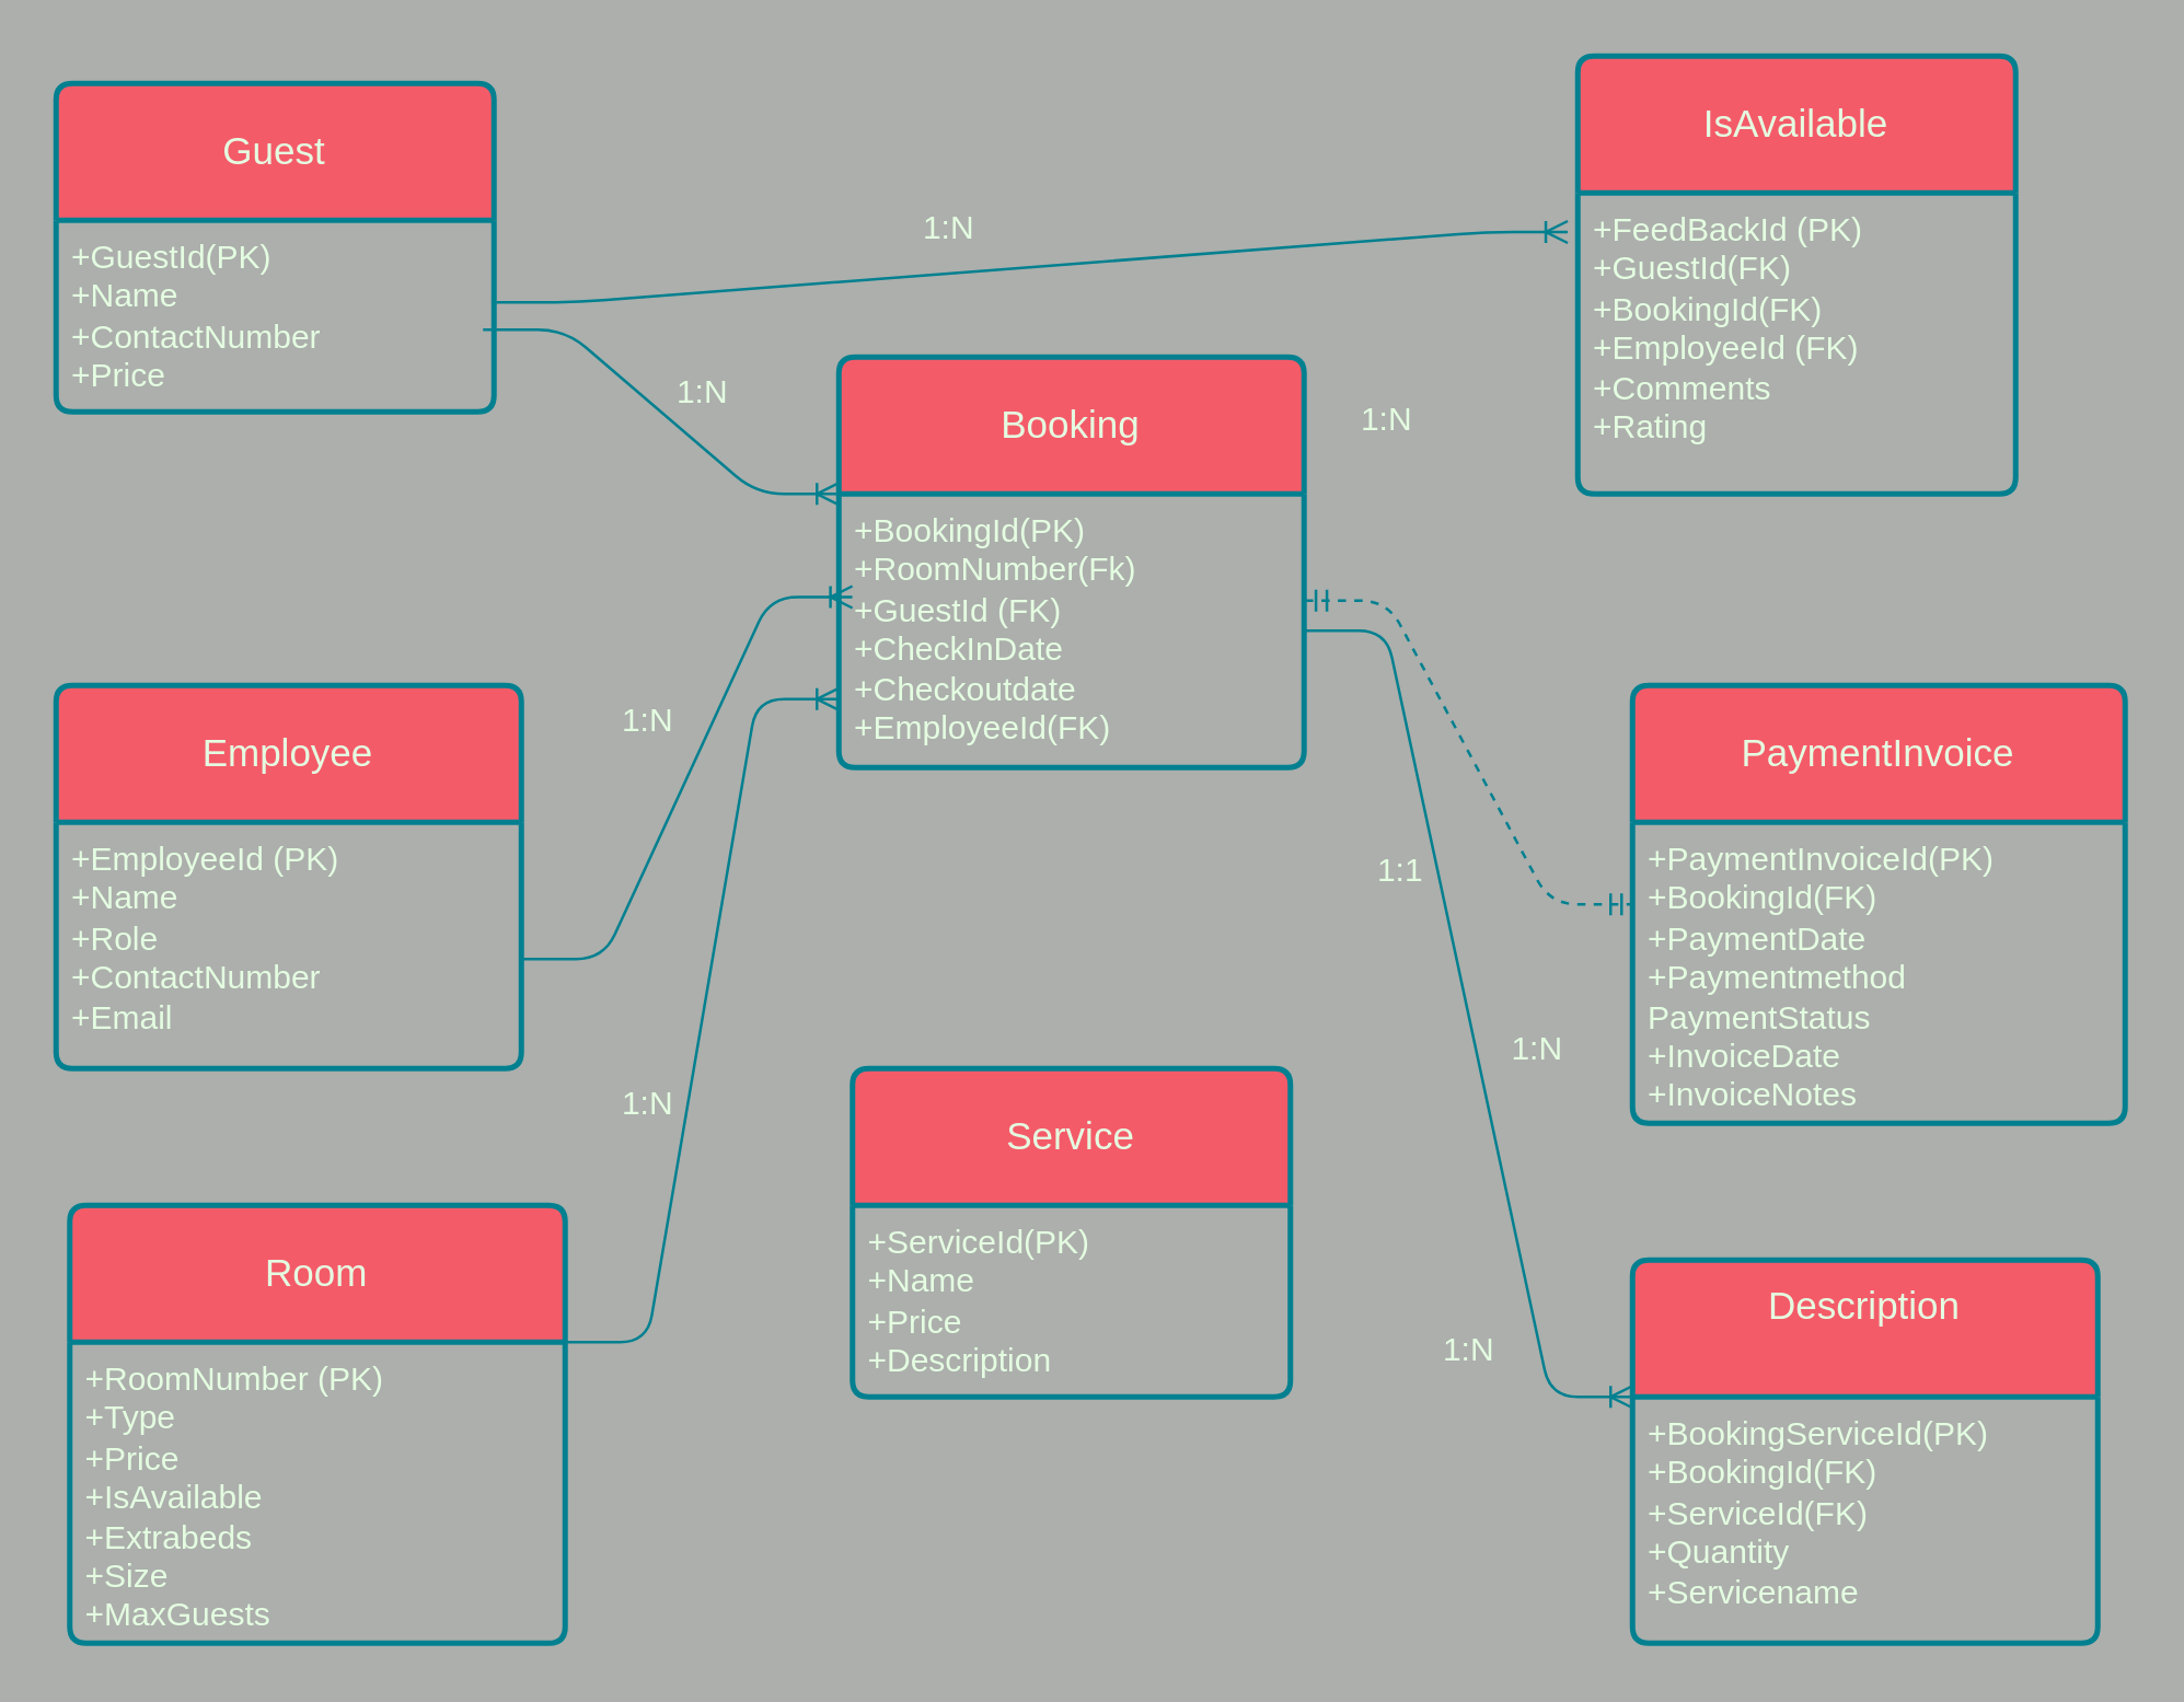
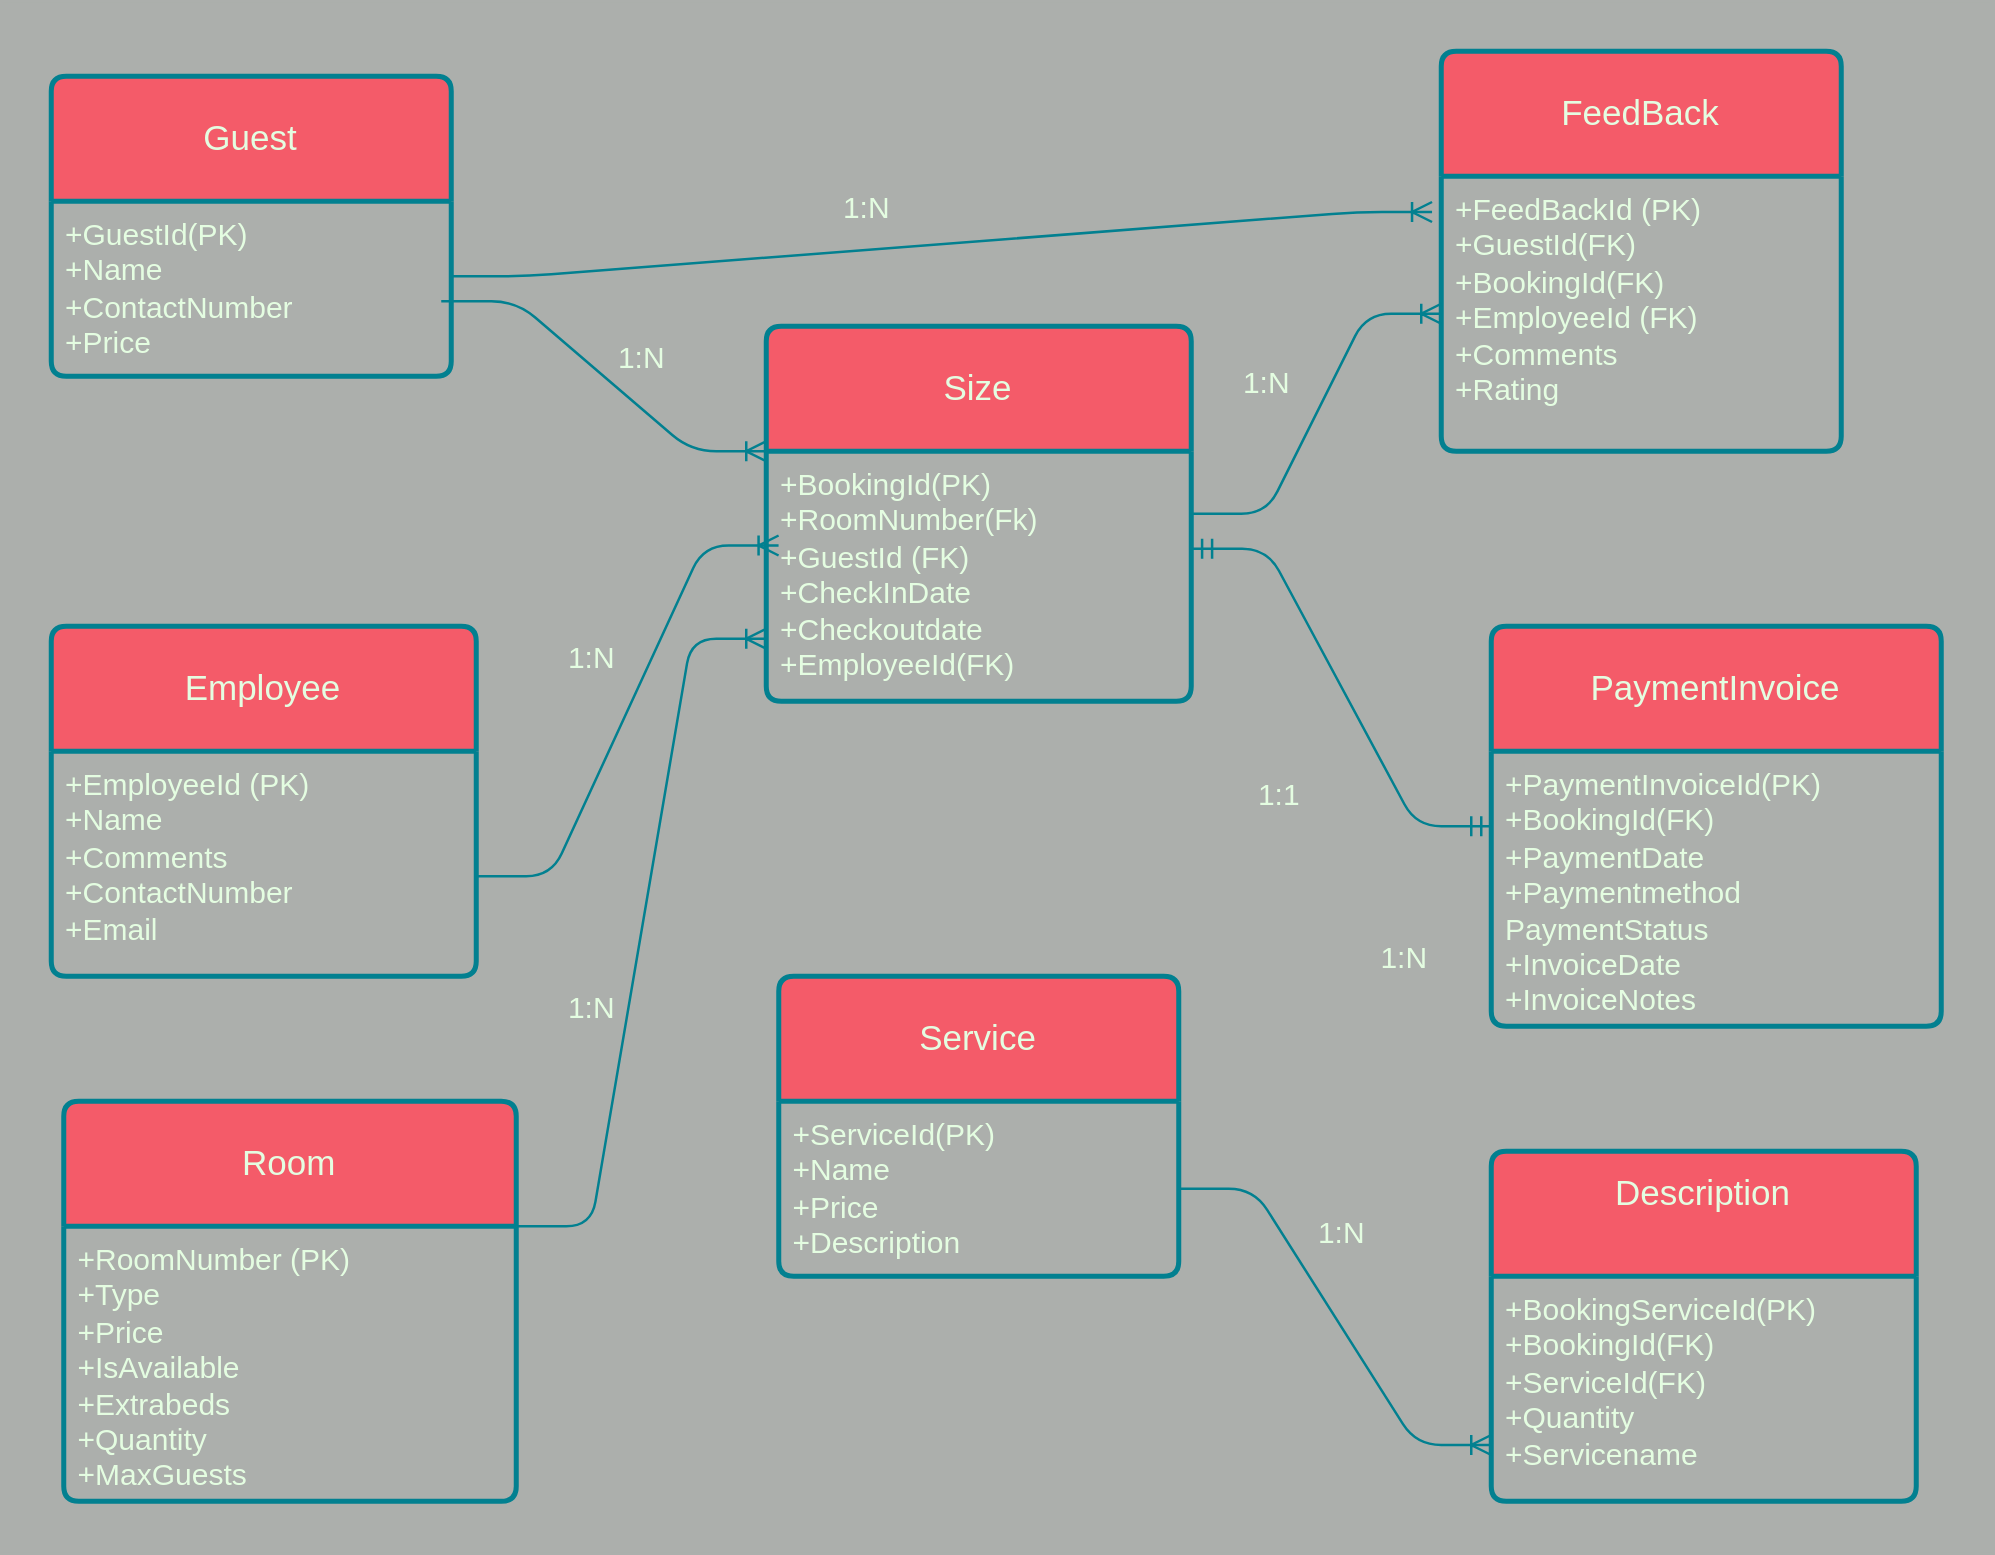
- <mxCell id="4" value="IsAvailable" style="swimlane;childLayout=stackLayout;horizontal=1;startSize=50;horizontalStack=0;rounded=1;fontSize=14;fontStyle=0;strokeWidth=2;resizeParent=0;resizeLast=1;shadow=0;dashed=0;align=center;arcSize=4;whiteSpace=wrap;html=1;labelBackgroundColor=none;fillColor=#F45B69;strokeColor=#028090;fontColor=#E4FDE1;" parent="1" vertex="1"><mxGeometry x="576" y="20" width="160" height="160" as="geometry" /></mxCell>
+ <mxCell id="4" value="FeedBack" style="swimlane;childLayout=stackLayout;horizontal=1;startSize=50;horizontalStack=0;rounded=1;fontSize=14;fontStyle=0;strokeWidth=2;resizeParent=0;resizeLast=1;shadow=0;dashed=0;align=center;arcSize=4;whiteSpace=wrap;html=1;labelBackgroundColor=none;fillColor=#F45B69;strokeColor=#028090;fontColor=#E4FDE1;" parent="1" vertex="1"><mxGeometry x="576" y="20" width="160" height="160" as="geometry" /></mxCell>
- <mxCell id="10" value="Booking" style="swimlane;childLayout=stackLayout;horizontal=1;startSize=50;horizontalStack=0;rounded=1;fontSize=14;fontStyle=0;strokeWidth=2;resizeParent=0;resizeLast=1;shadow=0;dashed=0;align=center;arcSize=4;whiteSpace=wrap;html=1;labelBackgroundColor=none;fillColor=#F45B69;strokeColor=#028090;fontColor=#E4FDE1;" parent="1" vertex="1"><mxGeometry x="306" y="130" width="170" height="150" as="geometry" /></mxCell>
+ <mxCell id="10" value="Size" style="swimlane;childLayout=stackLayout;horizontal=1;startSize=50;horizontalStack=0;rounded=1;fontSize=14;fontStyle=0;strokeWidth=2;resizeParent=0;resizeLast=1;shadow=0;dashed=0;align=center;arcSize=4;whiteSpace=wrap;html=1;labelBackgroundColor=none;fillColor=#F45B69;strokeColor=#028090;fontColor=#E4FDE1;" parent="1" vertex="1"><mxGeometry x="306" y="130" width="170" height="150" as="geometry" /></mxCell>
+ <mxCell id="22" value="" style="edgeStyle=entityRelationEdgeStyle;fontSize=12;html=1;endArrow=ERoneToMany;rounded=1;exitX=1;exitY=0.25;exitDx=0;exitDy=0;labelBackgroundColor=none;strokeColor=#028090;fontColor=default;" parent="1" source="11" target="5" edge="1"><mxGeometry width="100" height="100" relative="1" as="geometry"><mxPoint x="326" y="400" as="sourcePoint" /><mxPoint x="426" y="300" as="targetPoint" /></mxGeometry></mxCell>
- <mxCell id="24" value="" style="edgeStyle=entityRelationEdgeStyle;fontSize=12;html=1;endArrow=ERmandOne;startArrow=ERmandOne;rounded=1;exitX=1.002;exitY=0.39;exitDx=0;exitDy=0;exitPerimeter=0;labelBackgroundColor=none;strokeColor=#028090;fontColor=default;dashed=1;" parent="1" source="11" target="14" edge="1"><mxGeometry width="100" height="100" relative="1" as="geometry"><mxPoint x="326" y="400" as="sourcePoint" /><mxPoint x="586" y="270" as="targetPoint" /></mxGeometry></mxCell>
+ <mxCell id="24" value="" style="edgeStyle=entityRelationEdgeStyle;fontSize=12;html=1;endArrow=ERmandOne;startArrow=ERmandOne;rounded=1;exitX=1.002;exitY=0.39;exitDx=0;exitDy=0;exitPerimeter=0;labelBackgroundColor=none;strokeColor=#028090;fontColor=default;" parent="1" source="11" target="14" edge="1"><mxGeometry width="100" height="100" relative="1" as="geometry"><mxPoint x="326" y="400" as="sourcePoint" /><mxPoint x="586" y="270" as="targetPoint" /></mxGeometry></mxCell>
- <mxCell id="7" value="+EmployeeId (PK)&lt;div&gt;+Name&lt;/div&gt;&lt;div&gt;+Role&lt;/div&gt;&lt;div&gt;+ContactNumber&lt;/div&gt;&lt;div&gt;+Email&lt;/div&gt;" style="align=left;strokeColor=none;fillColor=none;spacingLeft=4;fontSize=12;verticalAlign=top;resizable=0;rotatable=0;part=1;html=1;labelBackgroundColor=none;fontColor=#E4FDE1;rounded=1;" parent="6" vertex="1"><mxGeometry y="50" width="170" height="90" as="geometry" /></mxCell>
+ <mxCell id="7" value="+EmployeeId (PK)&lt;div&gt;+Name&lt;/div&gt;&lt;div&gt;+Comments&lt;/div&gt;&lt;div&gt;+ContactNumber&lt;/div&gt;&lt;div&gt;+Email&lt;/div&gt;" style="align=left;strokeColor=none;fillColor=none;spacingLeft=4;fontSize=12;verticalAlign=top;resizable=0;rotatable=0;part=1;html=1;labelBackgroundColor=none;fontColor=#E4FDE1;rounded=1;" parent="6" vertex="1"><mxGeometry y="50" width="170" height="90" as="geometry" /></mxCell>
- <mxCell id="23" value="" style="edgeStyle=entityRelationEdgeStyle;fontSize=12;html=1;endArrow=ERoneToMany;rounded=1;exitX=1;exitY=0.5;exitDx=0;exitDy=0;entryX=0;entryY=0;entryDx=0;entryDy=0;labelBackgroundColor=none;strokeColor=#028090;fontColor=default;" parent="1" source="11" target="17" edge="1"><mxGeometry width="100" height="100" relative="1" as="geometry"><mxPoint x="326" y="400" as="sourcePoint" /><mxPoint x="426" y="300" as="targetPoint" /></mxGeometry></mxCell>
+ <mxCell id="25" value="" style="edgeStyle=entityRelationEdgeStyle;fontSize=12;html=1;endArrow=ERoneToMany;rounded=1;exitX=1;exitY=0.5;exitDx=0;exitDy=0;entryX=0;entryY=0.75;entryDx=0;entryDy=0;labelBackgroundColor=none;strokeColor=#028090;fontColor=default;" parent="1" source="13" target="17" edge="1"><mxGeometry width="100" height="100" relative="1" as="geometry"><mxPoint x="326" y="570" as="sourcePoint" /><mxPoint x="426" y="470" as="targetPoint" /></mxGeometry></mxCell>
- <mxCell id="9" value="+RoomNumber (PK)&lt;div&gt;+Type&lt;/div&gt;&lt;div&gt;+Price&lt;/div&gt;&lt;div&gt;+IsAvailable&lt;/div&gt;&lt;div&gt;+Extrabeds&lt;/div&gt;&lt;div&gt;+Size&lt;/div&gt;&lt;div&gt;+MaxGuests&lt;/div&gt;" style="align=left;strokeColor=none;fillColor=none;spacingLeft=4;fontSize=12;verticalAlign=top;resizable=0;rotatable=0;part=1;html=1;labelBackgroundColor=none;fontColor=#E4FDE1;rounded=1;" parent="8" vertex="1"><mxGeometry y="50" width="181" height="110" as="geometry" /></mxCell>
+ <mxCell id="9" value="+RoomNumber (PK)&lt;div&gt;+Type&lt;/div&gt;&lt;div&gt;+Price&lt;/div&gt;&lt;div&gt;+IsAvailable&lt;/div&gt;&lt;div&gt;+Extrabeds&lt;/div&gt;&lt;div&gt;+Quantity&lt;/div&gt;&lt;div&gt;+MaxGuests&lt;/div&gt;" style="align=left;strokeColor=none;fillColor=none;spacingLeft=4;fontSize=12;verticalAlign=top;resizable=0;rotatable=0;part=1;html=1;labelBackgroundColor=none;fontColor=#E4FDE1;rounded=1;" parent="8" vertex="1"><mxGeometry y="50" width="181" height="110" as="geometry" /></mxCell>
